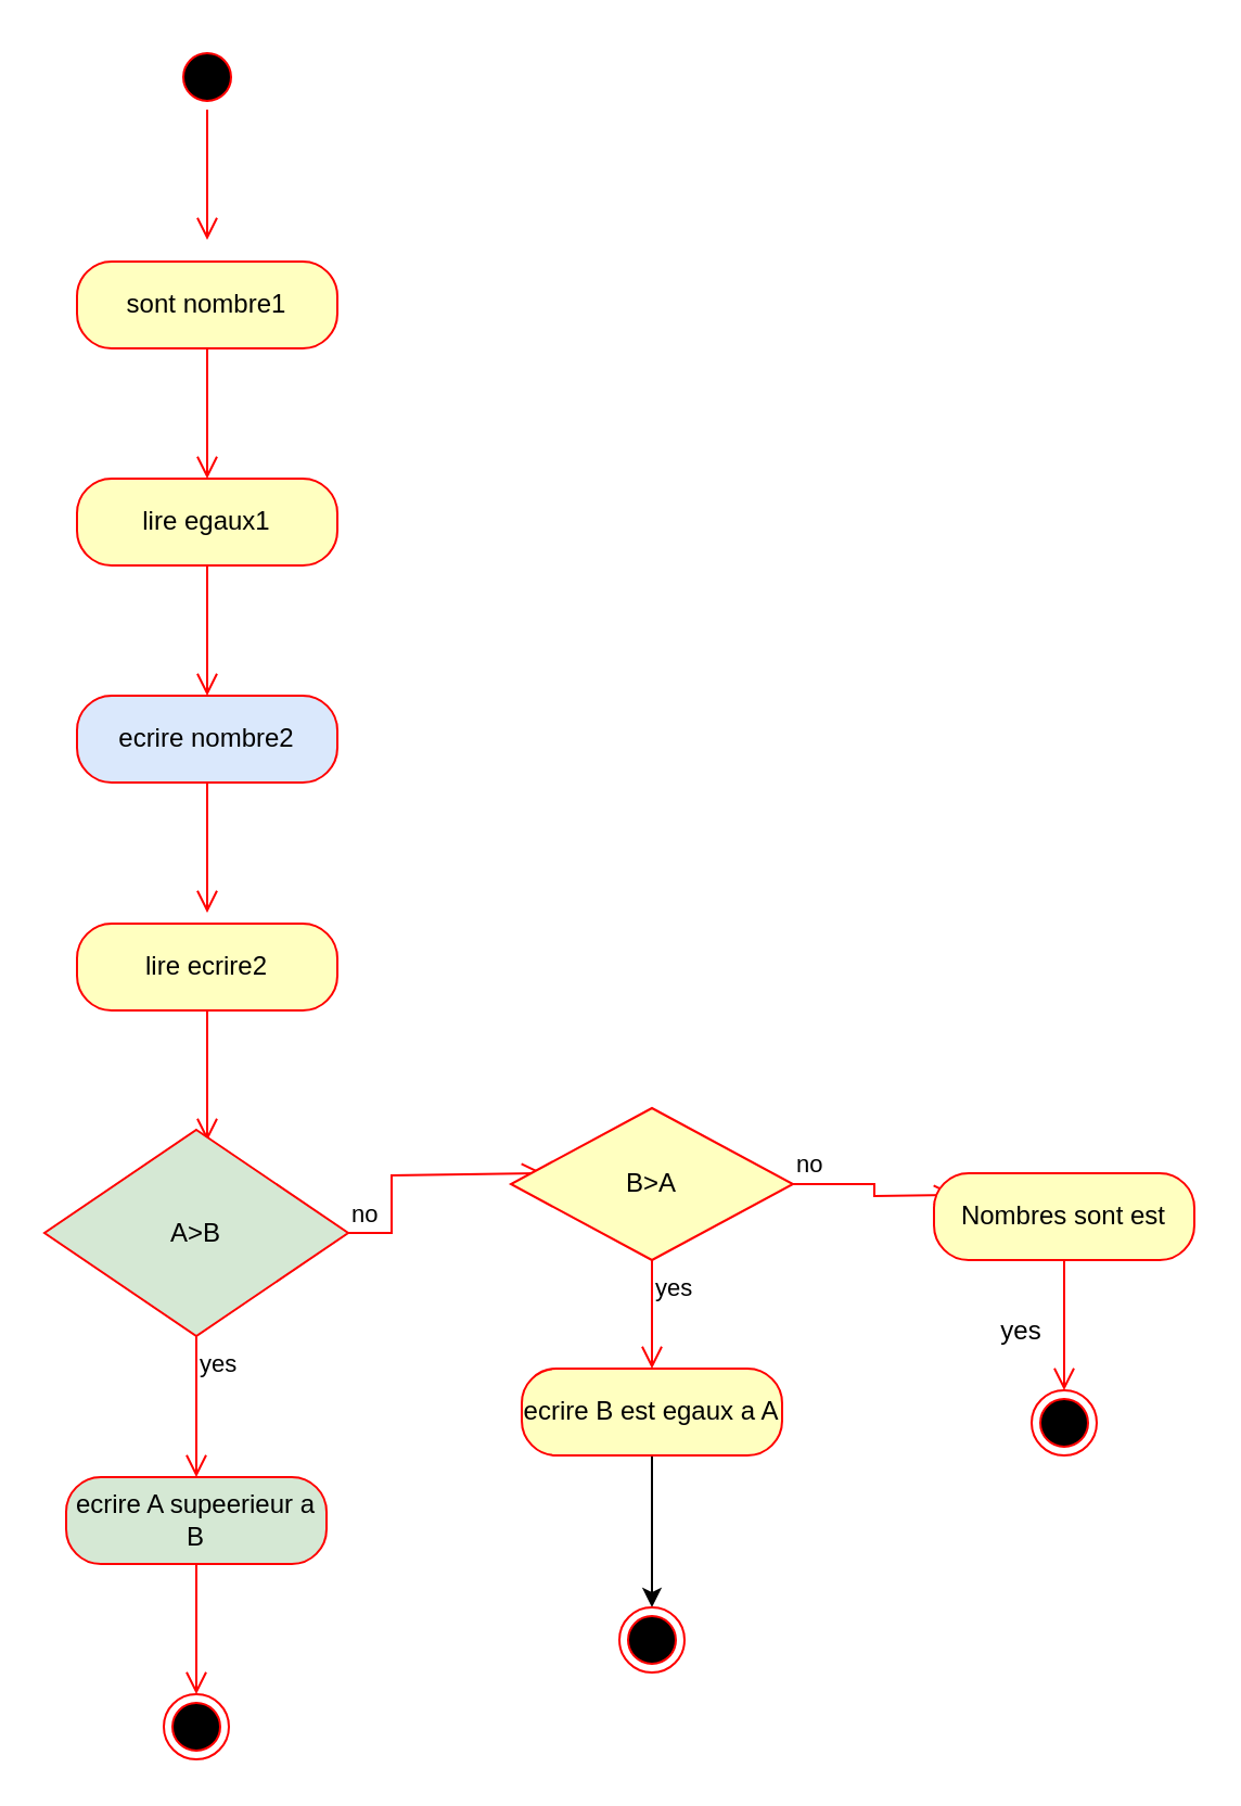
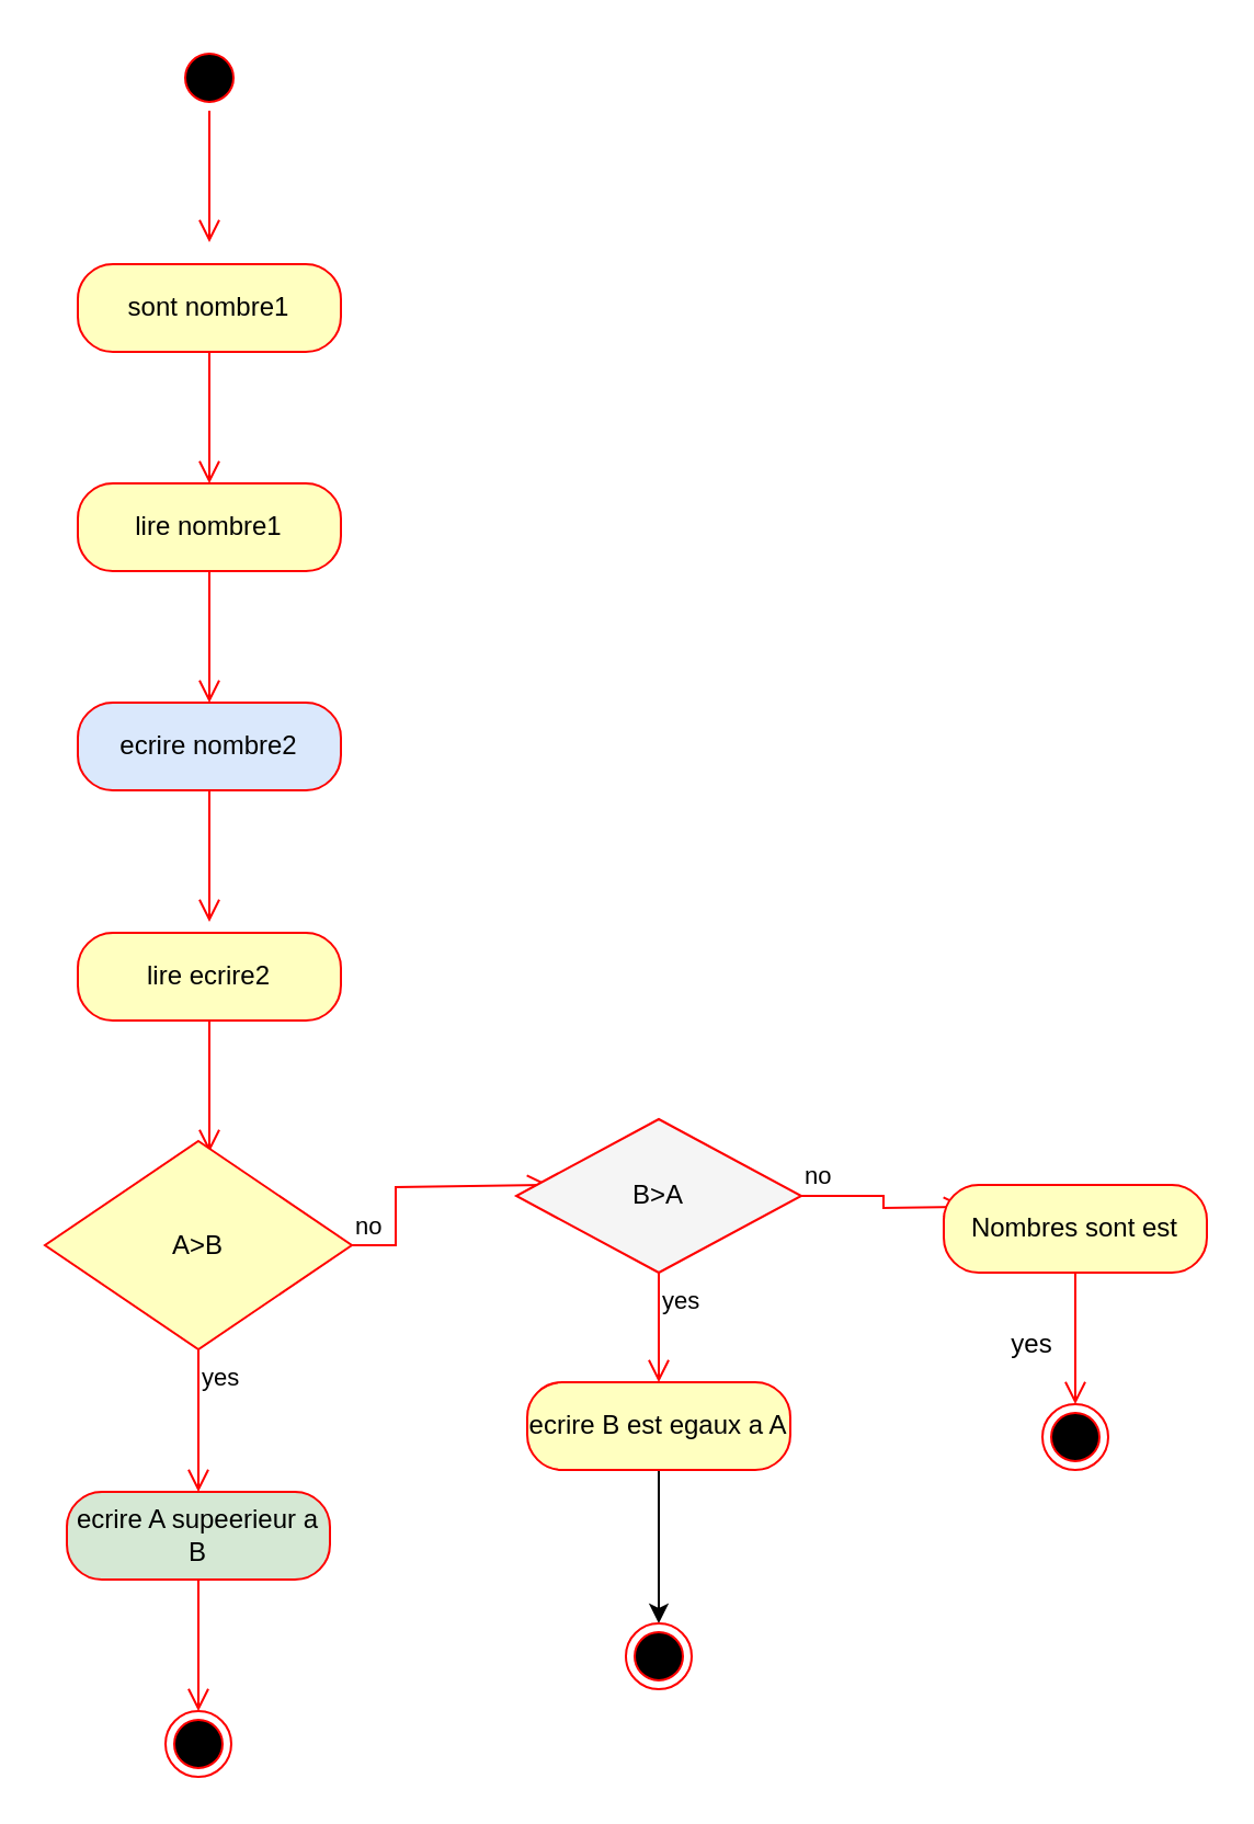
- <mxCell id="6" value="lire egaux1" style="rounded=1;whiteSpace=wrap;html=1;arcSize=40;fontColor=#000000;fillColor=#ffffc0;strokeColor=#ff0000;" vertex="1" parent="1"><mxGeometry x="35" y="220" width="120" height="40" as="geometry" /></mxCell>
+ <mxCell id="6" value="lire nombre1" style="rounded=1;whiteSpace=wrap;html=1;arcSize=40;fontColor=#000000;fillColor=#ffffc0;strokeColor=#ff0000;" vertex="1" parent="1"><mxGeometry x="35" y="220" width="120" height="40" as="geometry" /></mxCell>
- <mxCell id="21" value="B&amp;gt;A" style="rhombus;whiteSpace=wrap;html=1;fontColor=#000000;fillColor=#ffffc0;strokeColor=#ff0000;" vertex="1" parent="1"><mxGeometry x="235" y="510" width="130" height="70" as="geometry" /></mxCell>
+ <mxCell id="21" value="B&amp;gt;A" style="rhombus;whiteSpace=wrap;html=1;fontColor=#000000;fillColor=#f5f5f5;strokeColor=#ff0000;" vertex="1" parent="1"><mxGeometry x="235" y="510" width="130" height="70" as="geometry" /></mxCell>
- <mxCell id="12" value="A&amp;gt;B" style="rhombus;whiteSpace=wrap;html=1;fontColor=#000000;fillColor=#d5e8d4;strokeColor=#ff0000;" vertex="1" parent="1"><mxGeometry x="20" y="520" width="140" height="95" as="geometry" /></mxCell>
+ <mxCell id="12" value="A&amp;gt;B" style="rhombus;whiteSpace=wrap;html=1;fontColor=#000000;fillColor=#ffffc0;strokeColor=#ff0000;" vertex="1" parent="1"><mxGeometry x="20" y="520" width="140" height="95" as="geometry" /></mxCell>
